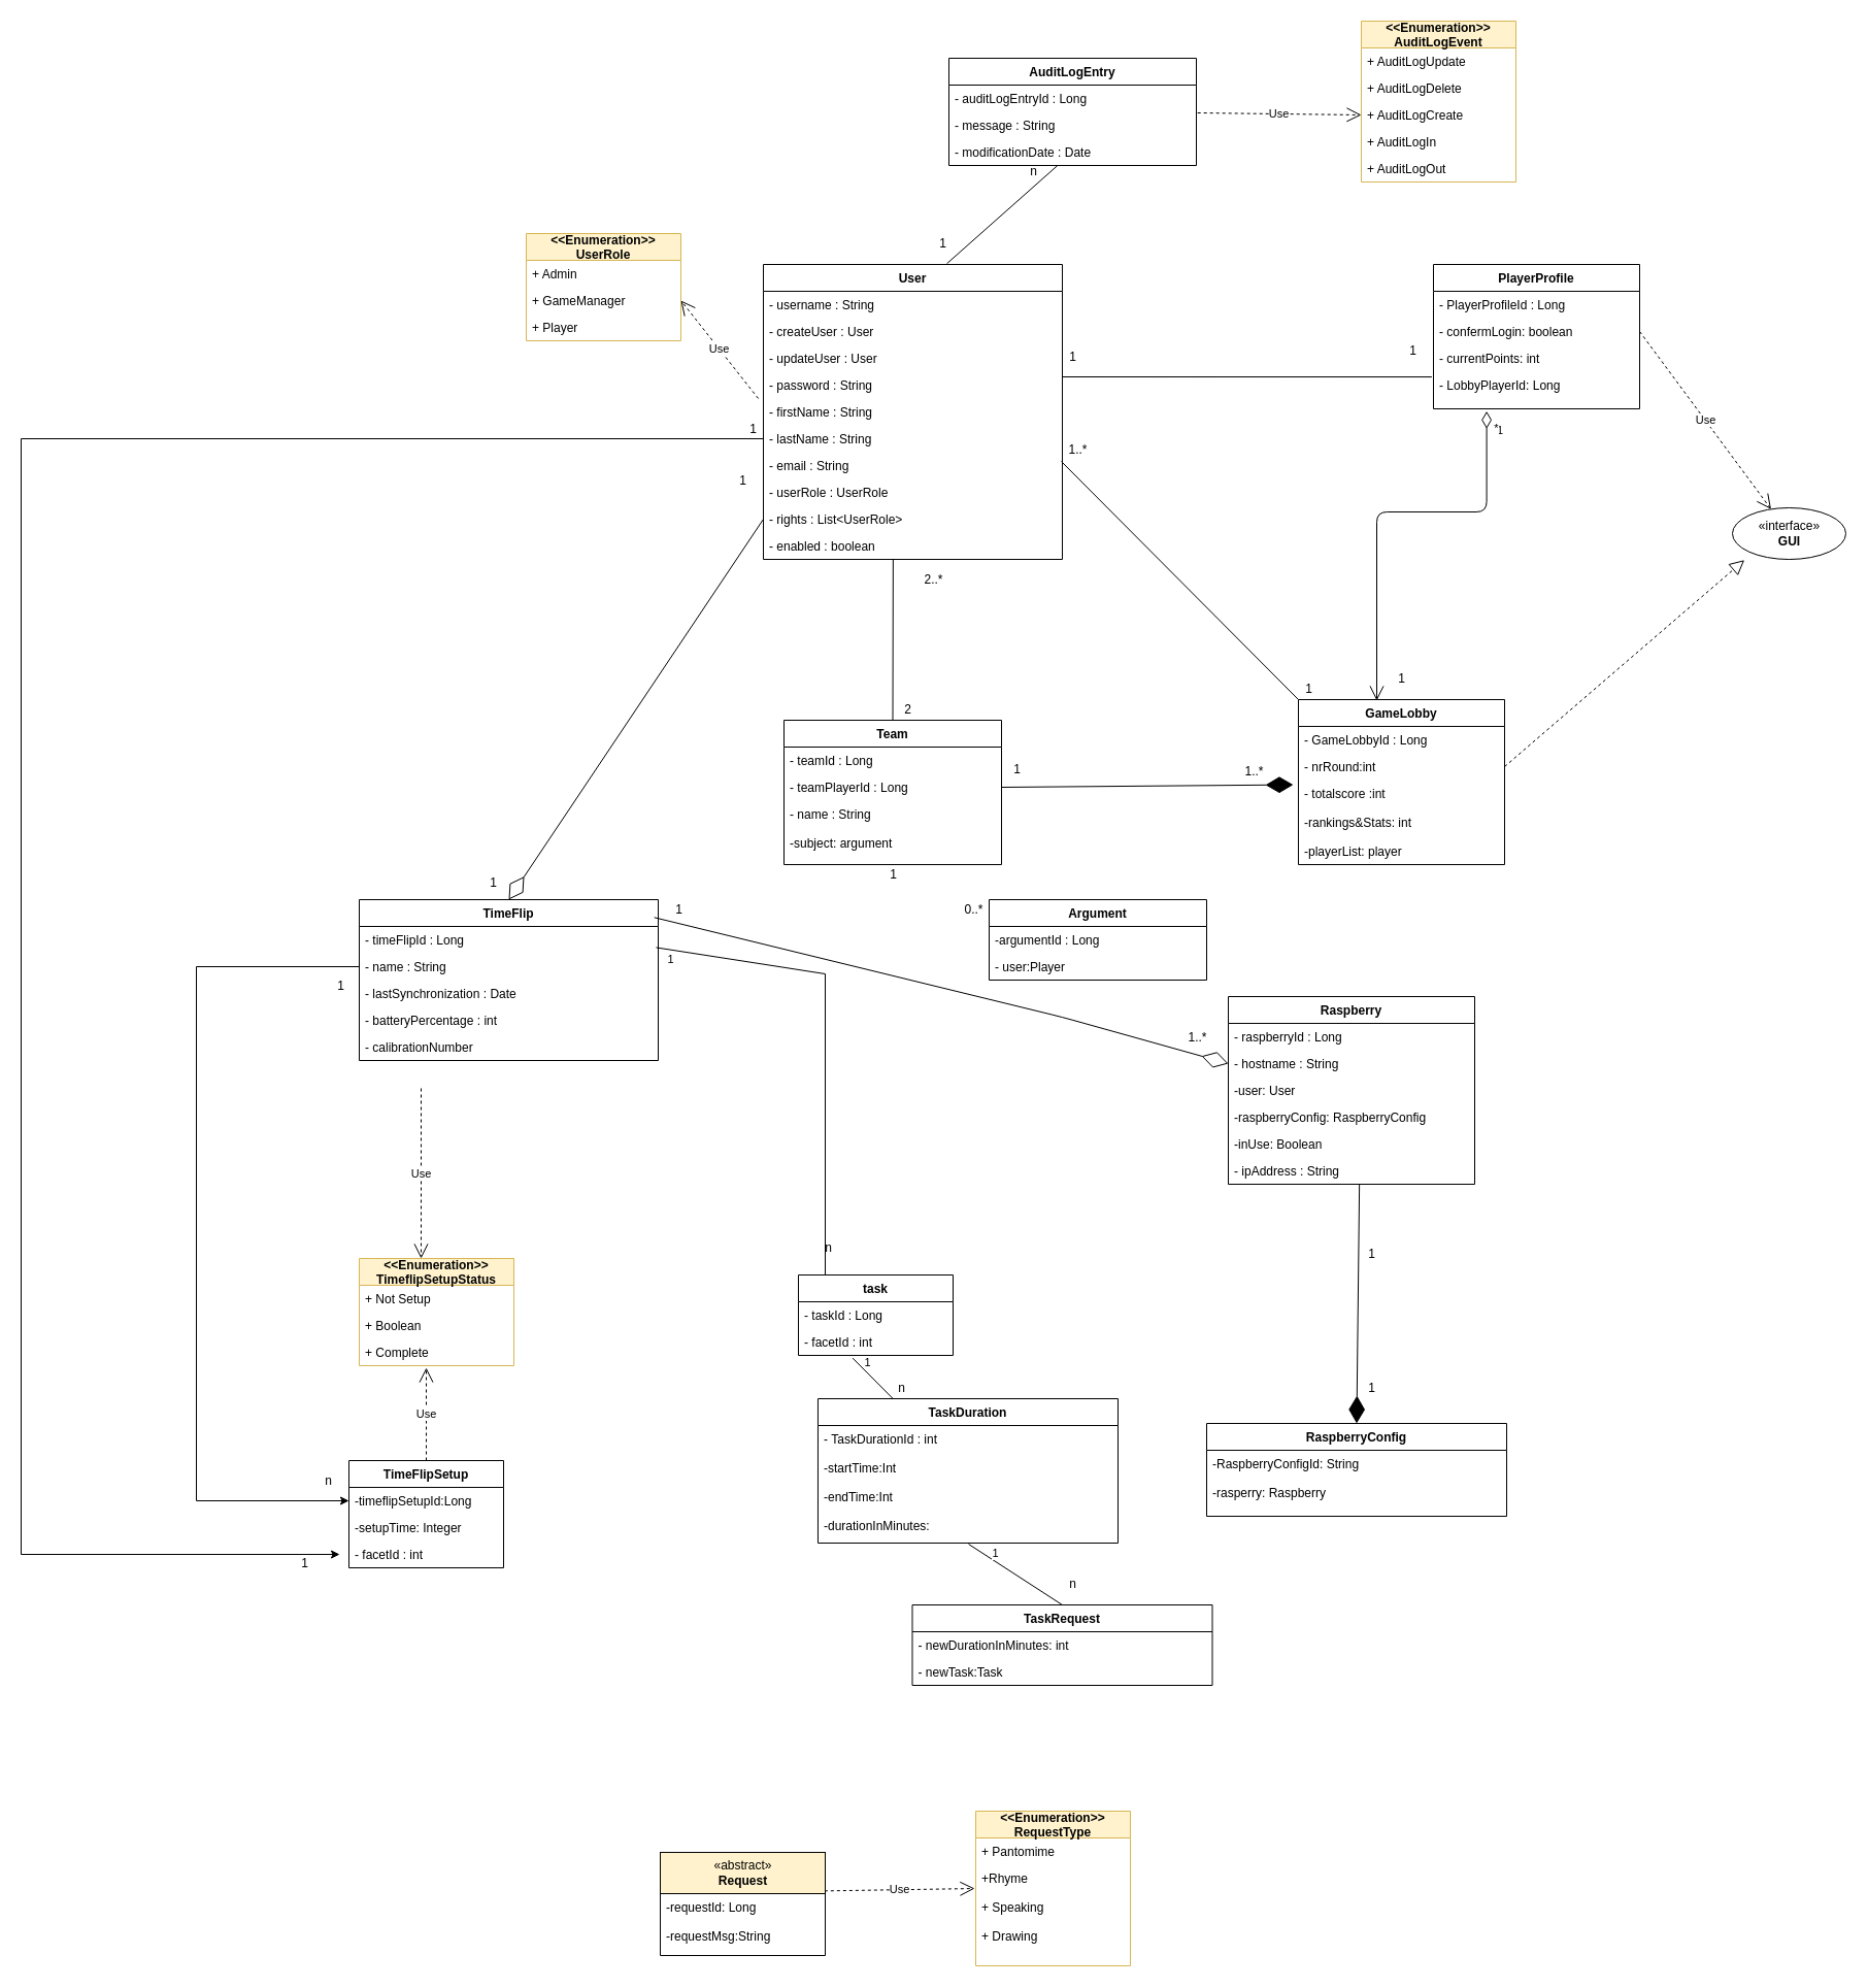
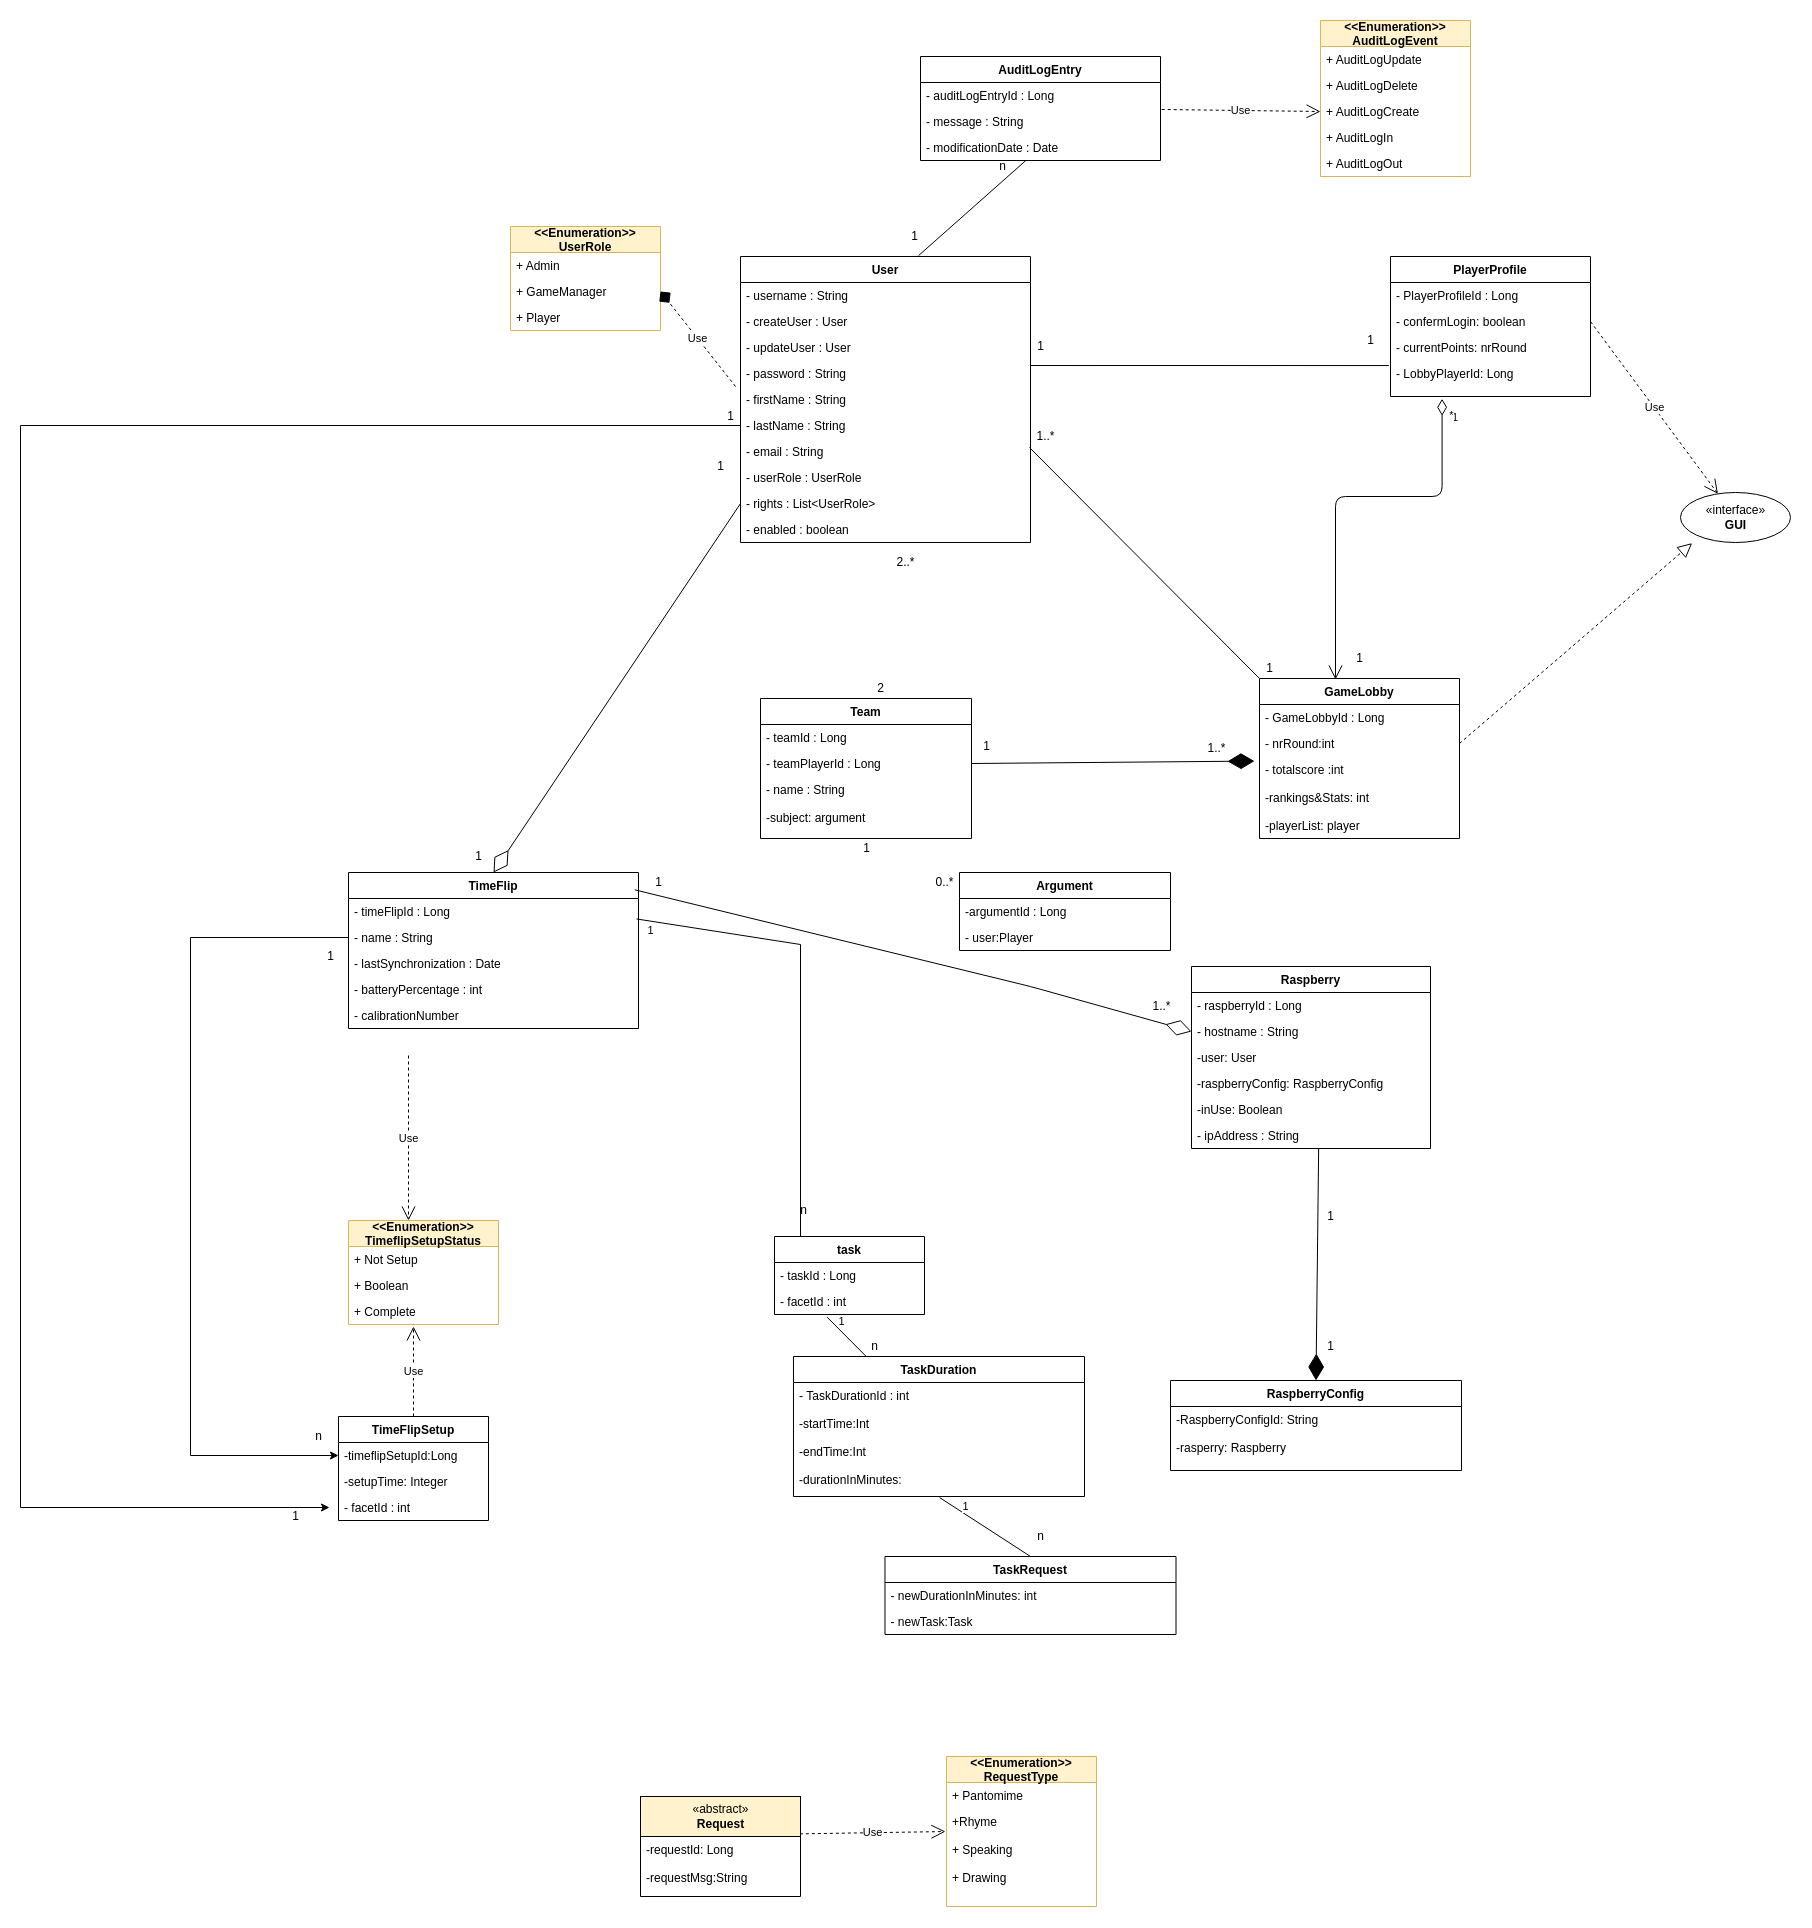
- <mxCell id="28" value="Use" style="endArrow=open;endSize=12;dashed=1;html=1;exitX=-0.017;exitY=1;exitDx=0;exitDy=0;entryX=1;entryY=0.5;entryDx=0;entryDy=0;exitPerimeter=0;" parent="1" source="6" target="19" edge="1"><mxGeometry width="160" relative="1" as="geometry"><mxPoint x="640" y="429" as="sourcePoint" /><mxPoint x="766.03" y="426.998" as="targetPoint" /></mxGeometry></mxCell>
+ <mxCell id="28" value="Use" style="endArrow=diamond;endSize=12;dashed=1;html=1;exitX=-0.017;exitY=1;exitDx=0;exitDy=0;entryX=1;entryY=0.5;entryDx=0;entryDy=0;exitPerimeter=0;" parent="1" source="6" target="19" edge="1"><mxGeometry width="160" relative="1" as="geometry"><mxPoint x="640" y="429" as="sourcePoint" /><mxPoint x="766.03" y="426.998" as="targetPoint" /></mxGeometry></mxCell>
- <mxCell id="24" value="- currentPoints: int&#10;" style="text;strokeColor=none;fillColor=none;align=left;verticalAlign=top;spacingLeft=4;spacingRight=4;overflow=hidden;rotatable=0;points=[[0,0.5],[1,0.5]];portConstraint=eastwest;" parent="21" vertex="1"><mxGeometry y="78" width="200" height="26" as="geometry" /></mxCell>
+ <mxCell id="24" value="- currentPoints: nrRound&#10;" style="text;strokeColor=none;fillColor=none;align=left;verticalAlign=top;spacingLeft=4;spacingRight=4;overflow=hidden;rotatable=0;points=[[0,0.5],[1,0.5]];portConstraint=eastwest;" parent="21" vertex="1"><mxGeometry y="78" width="200" height="26" as="geometry" /></mxCell>
- <mxCell id="29" value="" style="endArrow=none;html=1;entryX=0.434;entryY=1;entryDx=0;entryDy=0;entryPerimeter=0;exitX=0.5;exitY=0;exitDx=0;exitDy=0;" parent="1" source="13" target="12" edge="1"><mxGeometry width="50" height="50" relative="1" as="geometry"><mxPoint x="870" y="656" as="sourcePoint" /><mxPoint x="920" y="606" as="targetPoint" /></mxGeometry></mxCell>
